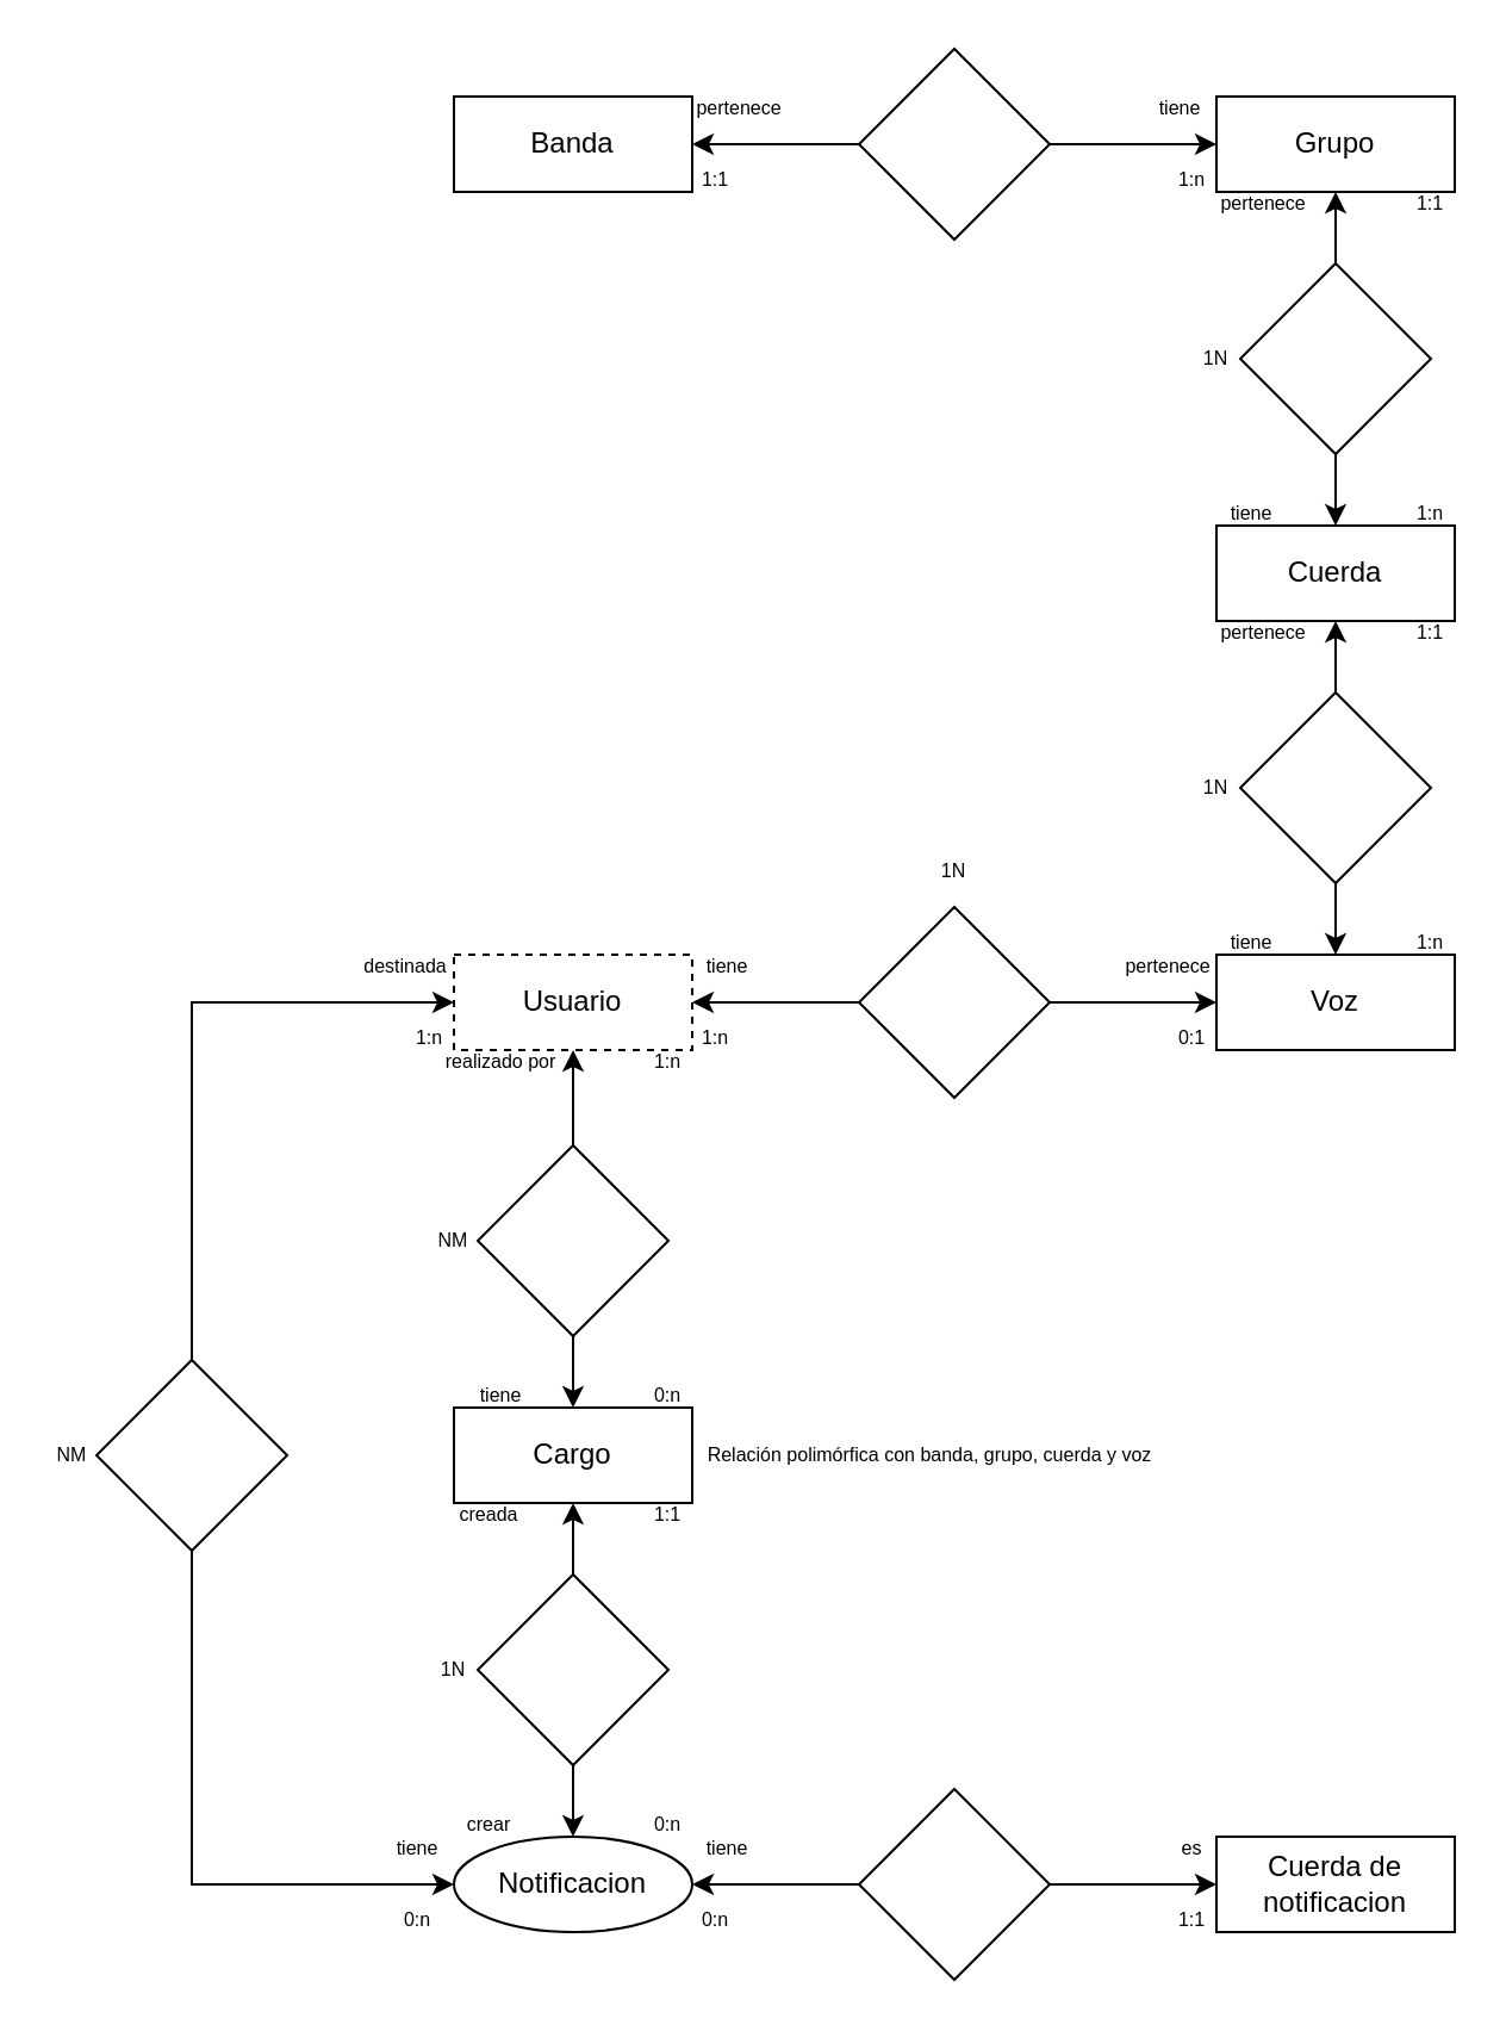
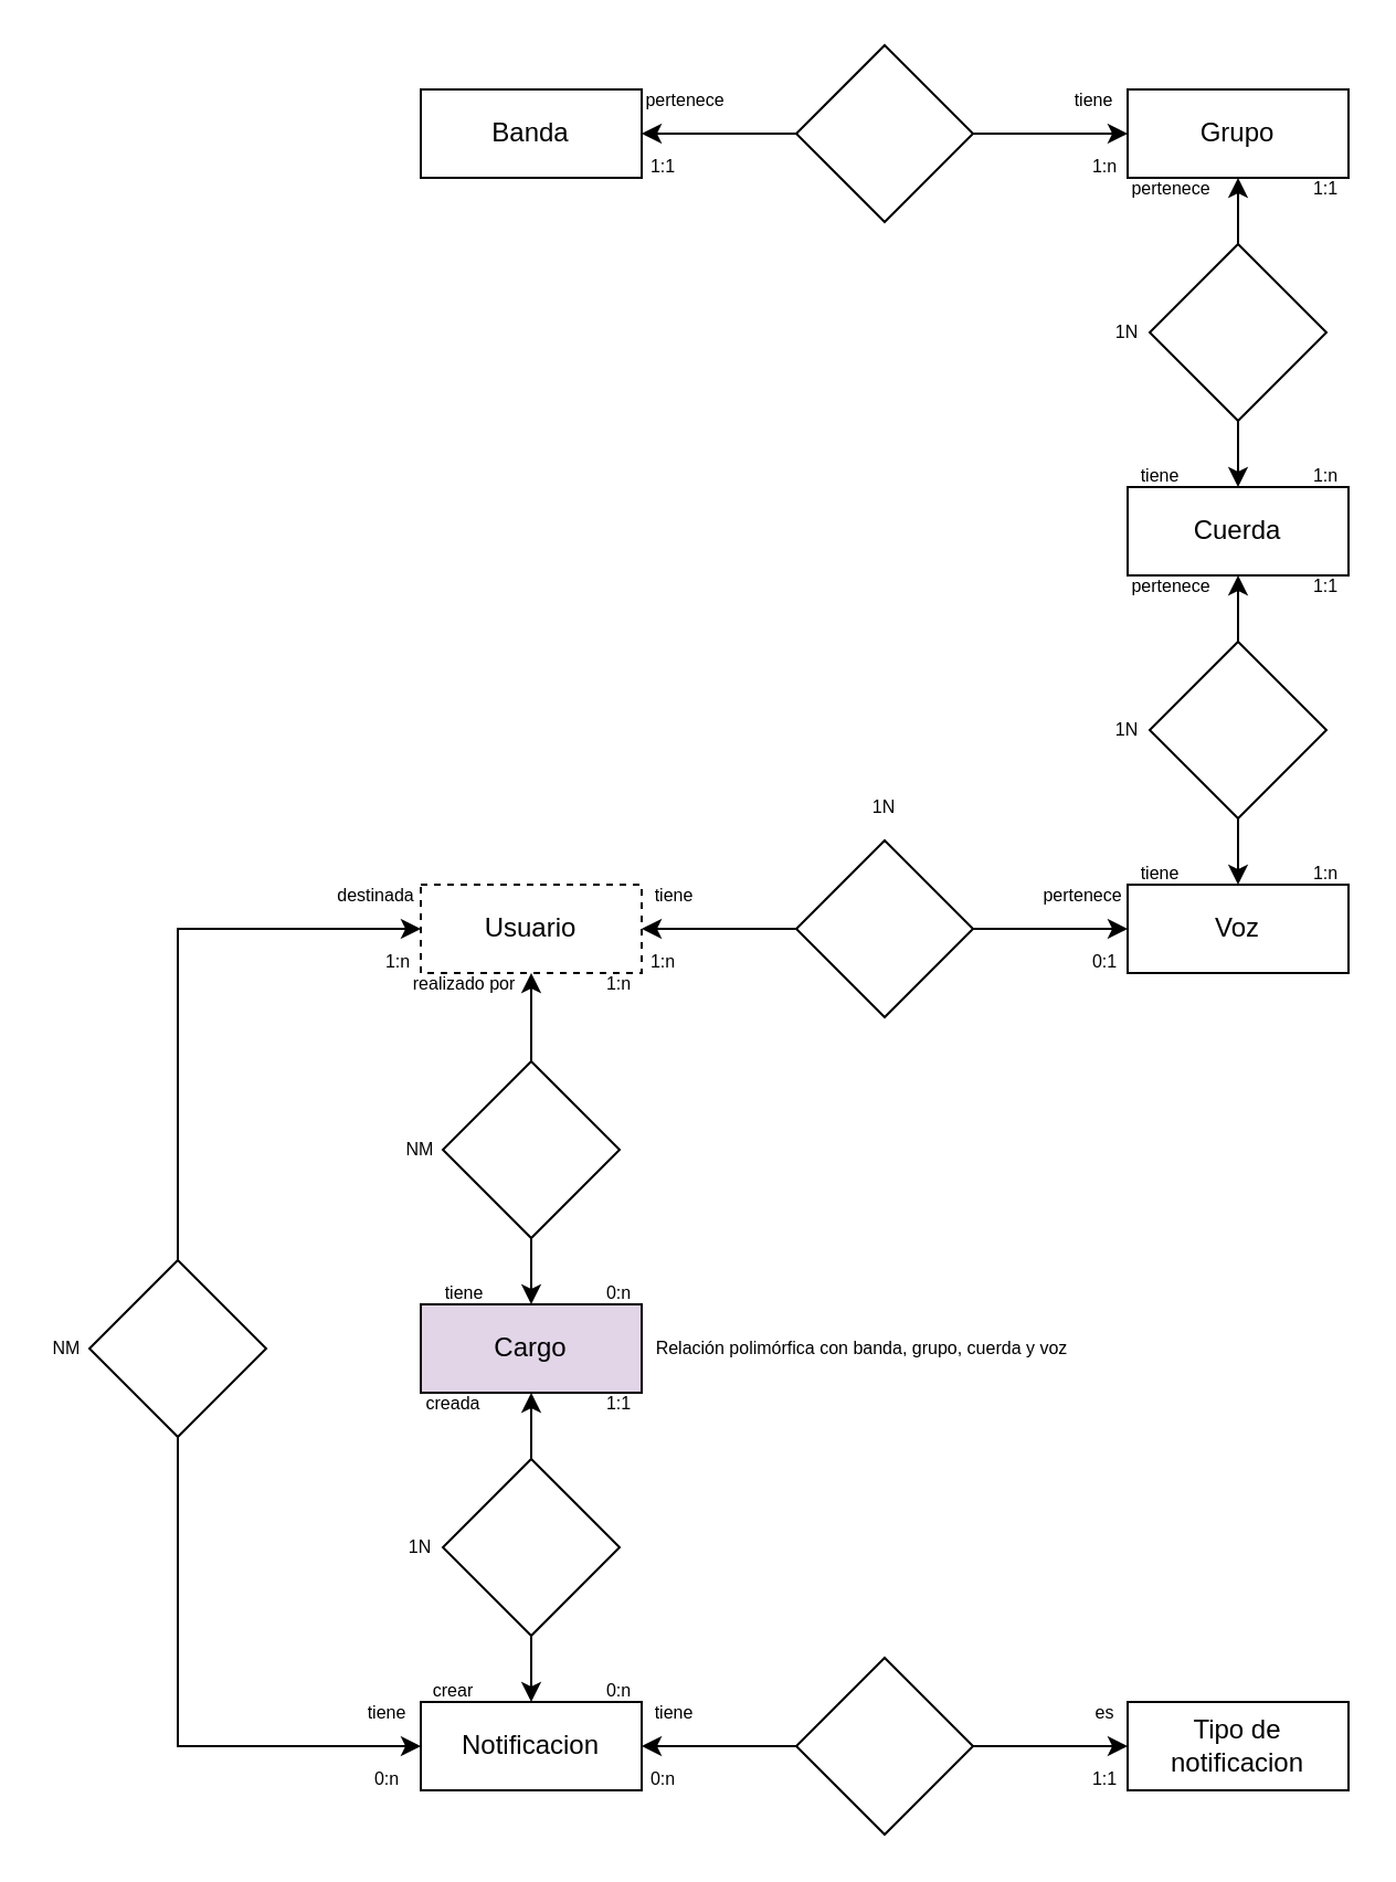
- <mxCell id="7" value="Cargo" style="whiteSpace=wrap;html=1;align=center;" vertex="1" parent="1"><mxGeometry x="190" y="590" width="100" height="40" as="geometry" /></mxCell>
+ <mxCell id="7" value="Cargo" style="whiteSpace=wrap;html=1;align=center;fillColor=#e1d5e7;" vertex="1" parent="1"><mxGeometry x="190" y="590" width="100" height="40" as="geometry" /></mxCell>
- <mxCell id="48" value="Notificacion" style="ellipse;whiteSpace=wrap;html=1;align=center;" vertex="1" parent="1"><mxGeometry x="190" y="770" width="100" height="40" as="geometry" /></mxCell>
+ <mxCell id="48" value="Notificacion" style="whiteSpace=wrap;html=1;align=center;" vertex="1" parent="1"><mxGeometry x="190" y="770" width="100" height="40" as="geometry" /></mxCell>
- <mxCell id="68" value="Cuerda de notificacion" style="whiteSpace=wrap;html=1;align=center;" vertex="1" parent="1"><mxGeometry x="510" y="770" width="100" height="40" as="geometry" /></mxCell>
+ <mxCell id="68" value="Tipo de notificacion" style="whiteSpace=wrap;html=1;align=center;" vertex="1" parent="1"><mxGeometry x="510" y="770" width="100" height="40" as="geometry" /></mxCell>
